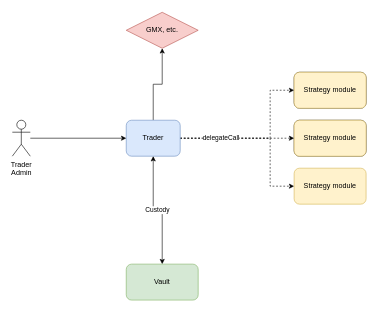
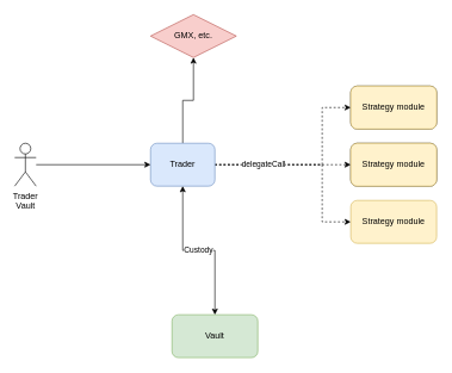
- <mxCell id="8" value="Trader&lt;br&gt;Admin" style="shape=umlActor;verticalLabelPosition=bottom;verticalAlign=top;html=1;outlineConnect=0;" vertex="1" parent="1"><mxGeometry x="20" y="200" width="30" height="60" as="geometry" /></mxCell>
+ <mxCell id="8" value="Trader&lt;br&gt;Vault" style="shape=umlActor;verticalLabelPosition=bottom;verticalAlign=top;html=1;outlineConnect=0;" vertex="1" parent="1"><mxGeometry x="20" y="200" width="30" height="60" as="geometry" /></mxCell>
- <mxCell id="10" value="Vault" style="rounded=1;whiteSpace=wrap;html=1;fillColor=#d5e8d4;strokeColor=#82b366;" vertex="1" parent="1"><mxGeometry x="210" y="440" width="120" height="60" as="geometry" /></mxCell>
+ <mxCell id="10" value="Vault" style="rounded=1;whiteSpace=wrap;html=1;fillColor=#d5e8d4;strokeColor=#82b366;" vertex="1" parent="1"><mxGeometry x="240" y="440" width="120" height="60" as="geometry" /></mxCell>
